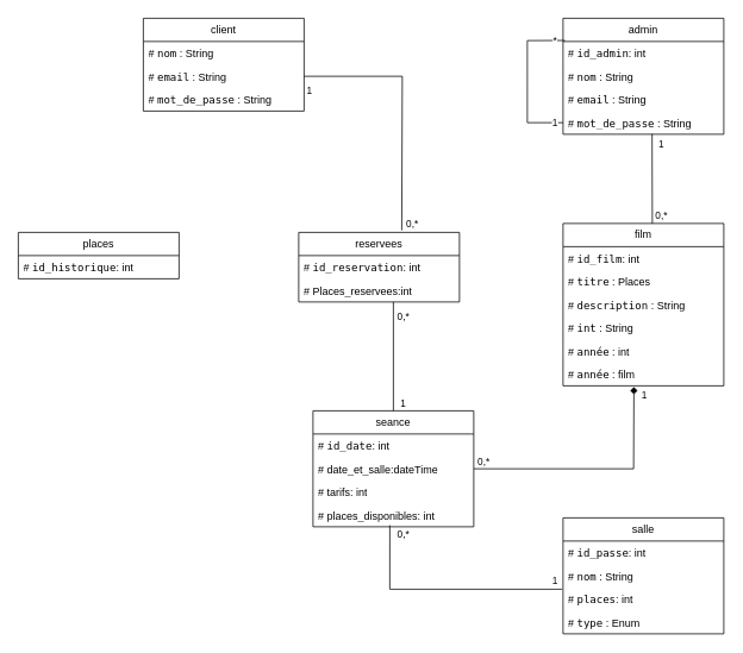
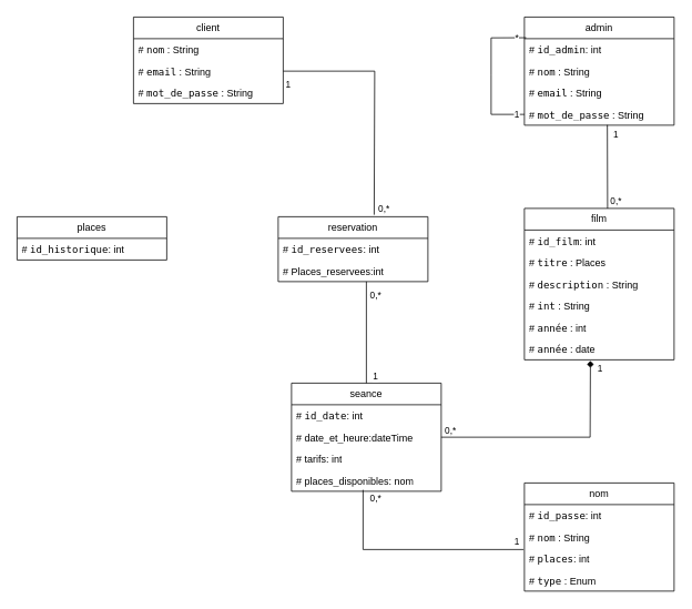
- <mxCell id="31" value="reservees" style="swimlane;fontStyle=0;childLayout=stackLayout;horizontal=1;startSize=26;fillColor=none;horizontalStack=0;resizeParent=1;resizeParentMax=0;resizeLast=0;collapsible=1;marginBottom=0;whiteSpace=wrap;html=1;" vertex="1" parent="1"><mxGeometry x="334" y="260" width="180" height="78" as="geometry" /></mxCell>
+ <mxCell id="31" value="reservation" style="swimlane;fontStyle=0;childLayout=stackLayout;horizontal=1;startSize=26;fillColor=none;horizontalStack=0;resizeParent=1;resizeParentMax=0;resizeLast=0;collapsible=1;marginBottom=0;whiteSpace=wrap;html=1;" vertex="1" parent="1"><mxGeometry x="334" y="260" width="180" height="78" as="geometry" /></mxCell>
- <mxCell id="32" value="# &lt;font face=&quot;monospace&quot;&gt;id_reservation&lt;/font&gt;: int" style="text;strokeColor=none;fillColor=none;align=left;verticalAlign=top;spacingLeft=4;spacingRight=4;overflow=hidden;rotatable=0;points=[[0,0.5],[1,0.5]];portConstraint=eastwest;whiteSpace=wrap;html=1;" vertex="1" parent="31"><mxGeometry y="26" width="180" height="26" as="geometry" /></mxCell>
+ <mxCell id="32" value="# &lt;font face=&quot;monospace&quot;&gt;id_reservees&lt;/font&gt;: int" style="text;strokeColor=none;fillColor=none;align=left;verticalAlign=top;spacingLeft=4;spacingRight=4;overflow=hidden;rotatable=0;points=[[0,0.5],[1,0.5]];portConstraint=eastwest;whiteSpace=wrap;html=1;" vertex="1" parent="31"><mxGeometry y="26" width="180" height="26" as="geometry" /></mxCell>
- <mxCell id="20" value="#&amp;nbsp;&lt;code&gt;année&lt;/code&gt; : film" style="text;strokeColor=none;fillColor=none;align=left;verticalAlign=top;spacingLeft=4;spacingRight=4;overflow=hidden;rotatable=0;points=[[0,0.5],[1,0.5]];portConstraint=eastwest;whiteSpace=wrap;html=1;" vertex="1" parent="14"><mxGeometry y="156" width="180" height="26" as="geometry" /></mxCell>
+ <mxCell id="20" value="#&amp;nbsp;&lt;code&gt;année&lt;/code&gt; : date" style="text;strokeColor=none;fillColor=none;align=left;verticalAlign=top;spacingLeft=4;spacingRight=4;overflow=hidden;rotatable=0;points=[[0,0.5],[1,0.5]];portConstraint=eastwest;whiteSpace=wrap;html=1;" vertex="1" parent="14"><mxGeometry y="156" width="180" height="26" as="geometry" /></mxCell>
- <mxCell id="28" value="# date_et_salle:dateTime" style="text;strokeColor=none;fillColor=none;align=left;verticalAlign=top;spacingLeft=4;spacingRight=4;overflow=hidden;rotatable=0;points=[[0,0.5],[1,0.5]];portConstraint=eastwest;whiteSpace=wrap;html=1;" vertex="1" parent="26"><mxGeometry y="52" width="180" height="26" as="geometry" /></mxCell>
+ <mxCell id="28" value="# date_et_heure:dateTime" style="text;strokeColor=none;fillColor=none;align=left;verticalAlign=top;spacingLeft=4;spacingRight=4;overflow=hidden;rotatable=0;points=[[0,0.5],[1,0.5]];portConstraint=eastwest;whiteSpace=wrap;html=1;" vertex="1" parent="26"><mxGeometry y="52" width="180" height="26" as="geometry" /></mxCell>
- <mxCell id="30" value="# places_disponibles: int" style="text;strokeColor=none;fillColor=none;align=left;verticalAlign=top;spacingLeft=4;spacingRight=4;overflow=hidden;rotatable=0;points=[[0,0.5],[1,0.5]];portConstraint=eastwest;whiteSpace=wrap;html=1;" vertex="1" parent="26"><mxGeometry y="104" width="180" height="26" as="geometry" /></mxCell>
+ <mxCell id="30" value="# places_disponibles: nom" style="text;strokeColor=none;fillColor=none;align=left;verticalAlign=top;spacingLeft=4;spacingRight=4;overflow=hidden;rotatable=0;points=[[0,0.5],[1,0.5]];portConstraint=eastwest;whiteSpace=wrap;html=1;" vertex="1" parent="26"><mxGeometry y="104" width="180" height="26" as="geometry" /></mxCell>
- <mxCell id="21" value="salle" style="swimlane;fontStyle=0;childLayout=stackLayout;horizontal=1;startSize=26;fillColor=none;horizontalStack=0;resizeParent=1;resizeParentMax=0;resizeLast=0;collapsible=1;marginBottom=0;whiteSpace=wrap;html=1;" vertex="1" parent="1"><mxGeometry x="630" y="580" width="180" height="130" as="geometry" /></mxCell>
+ <mxCell id="21" value="nom" style="swimlane;fontStyle=0;childLayout=stackLayout;horizontal=1;startSize=26;fillColor=none;horizontalStack=0;resizeParent=1;resizeParentMax=0;resizeLast=0;collapsible=1;marginBottom=0;whiteSpace=wrap;html=1;" vertex="1" parent="1"><mxGeometry x="630" y="580" width="180" height="130" as="geometry" /></mxCell>
